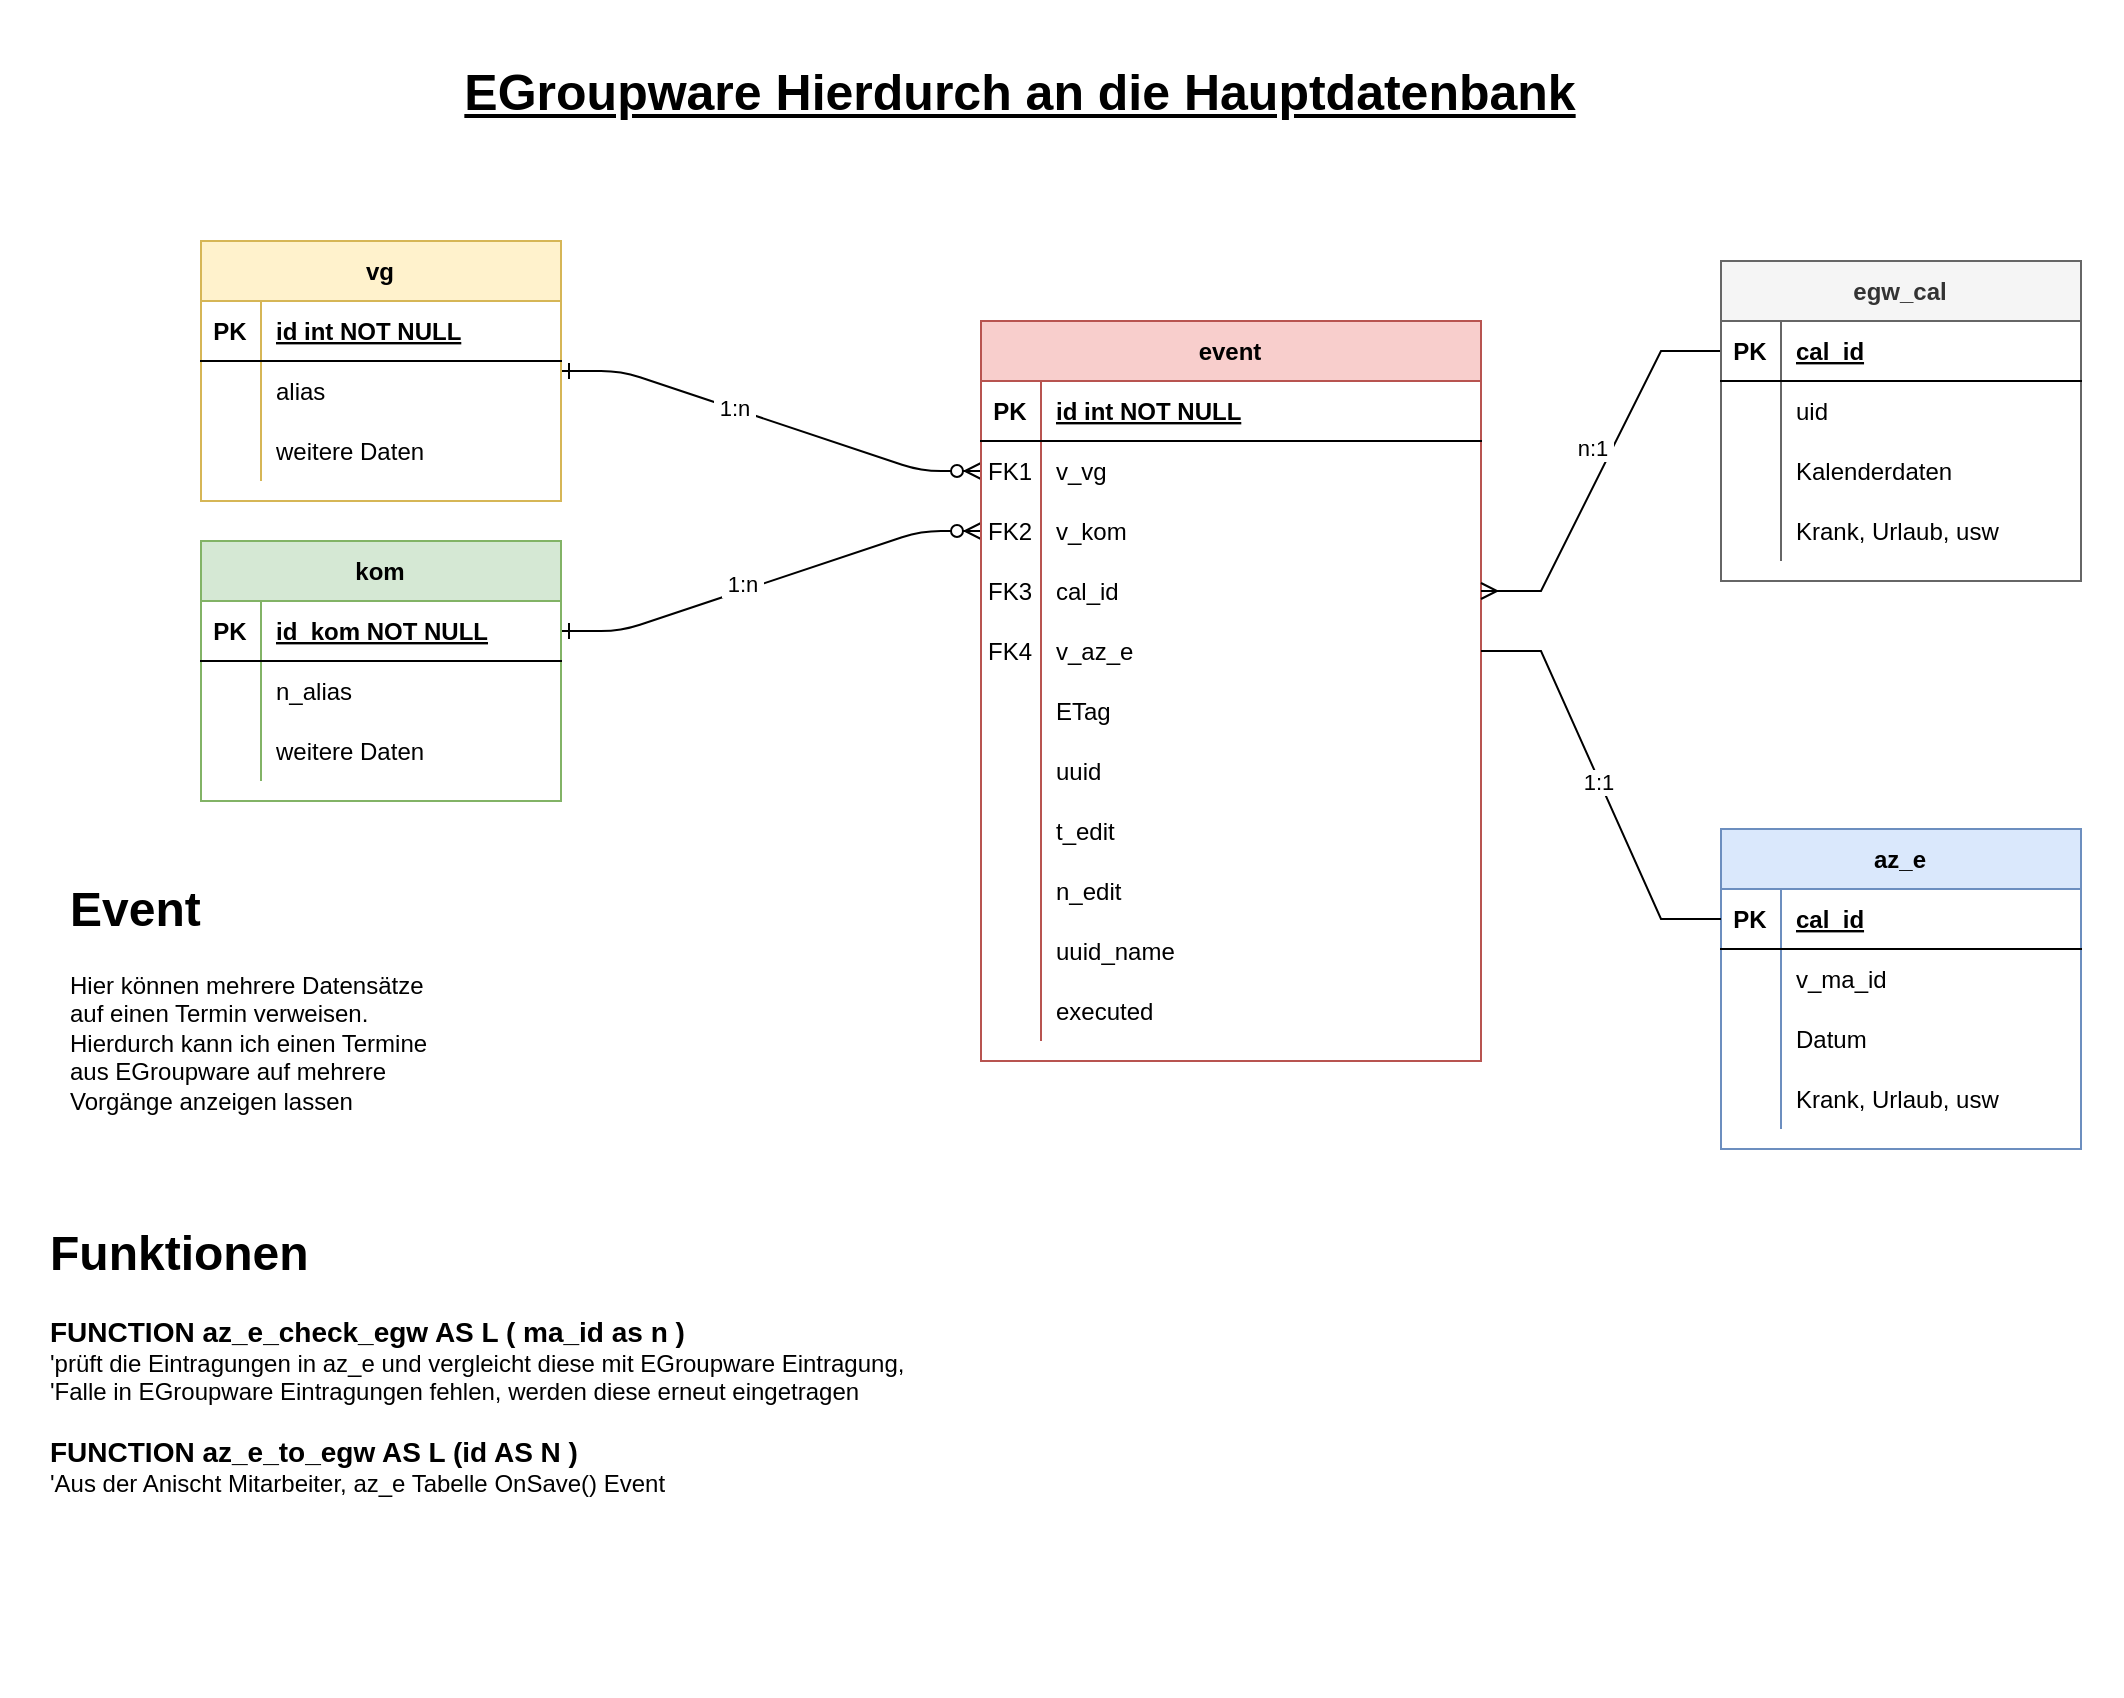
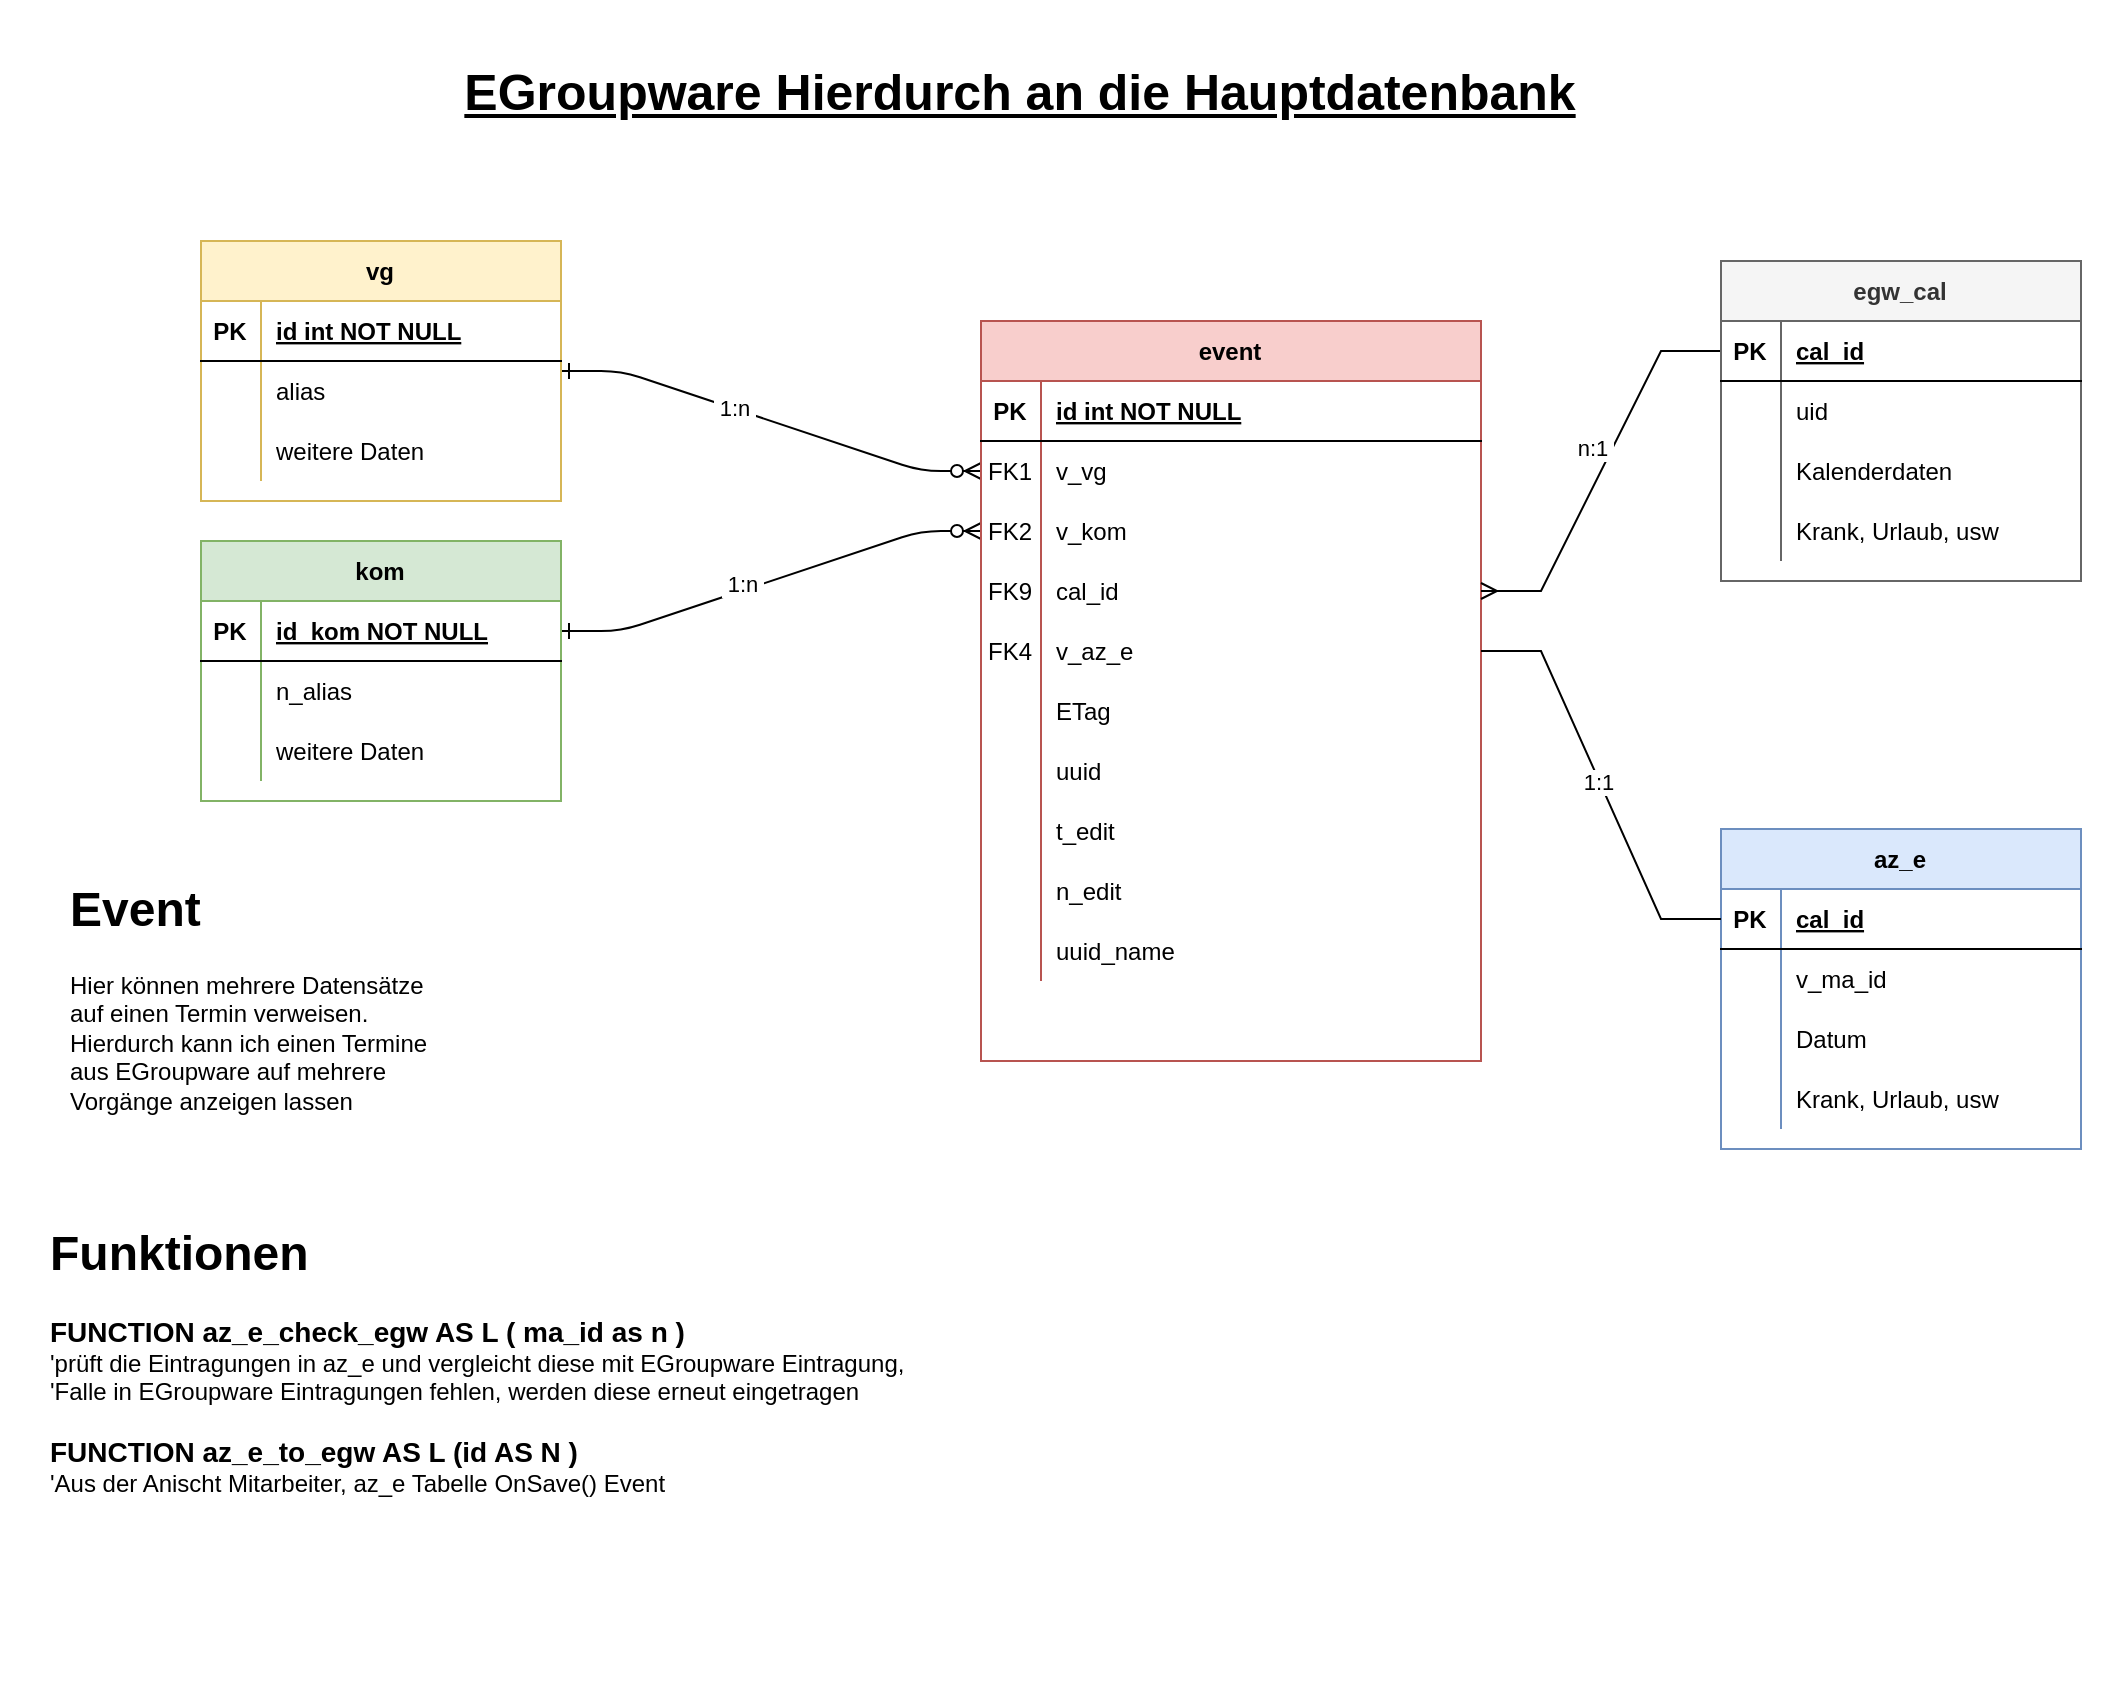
- <mxCell id="37" value="FK3" style="shape=partialRectangle;overflow=hidden;connectable=0;fillColor=none;top=0;left=0;bottom=0;right=0;" parent="36" vertex="1"><mxGeometry width="30" height="30" as="geometry" /></mxCell>
+ <mxCell id="37" value="FK9" style="shape=partialRectangle;overflow=hidden;connectable=0;fillColor=none;top=0;left=0;bottom=0;right=0;" parent="36" vertex="1"><mxGeometry width="30" height="30" as="geometry" /></mxCell>
- <mxCell id="59" value="executed " style="shape=partialRectangle;overflow=hidden;connectable=0;fillColor=none;top=0;left=0;bottom=0;right=0;align=left;spacingLeft=6;" parent="57" vertex="1"><mxGeometry x="30" width="220" height="30" as="geometry" /></mxCell>
